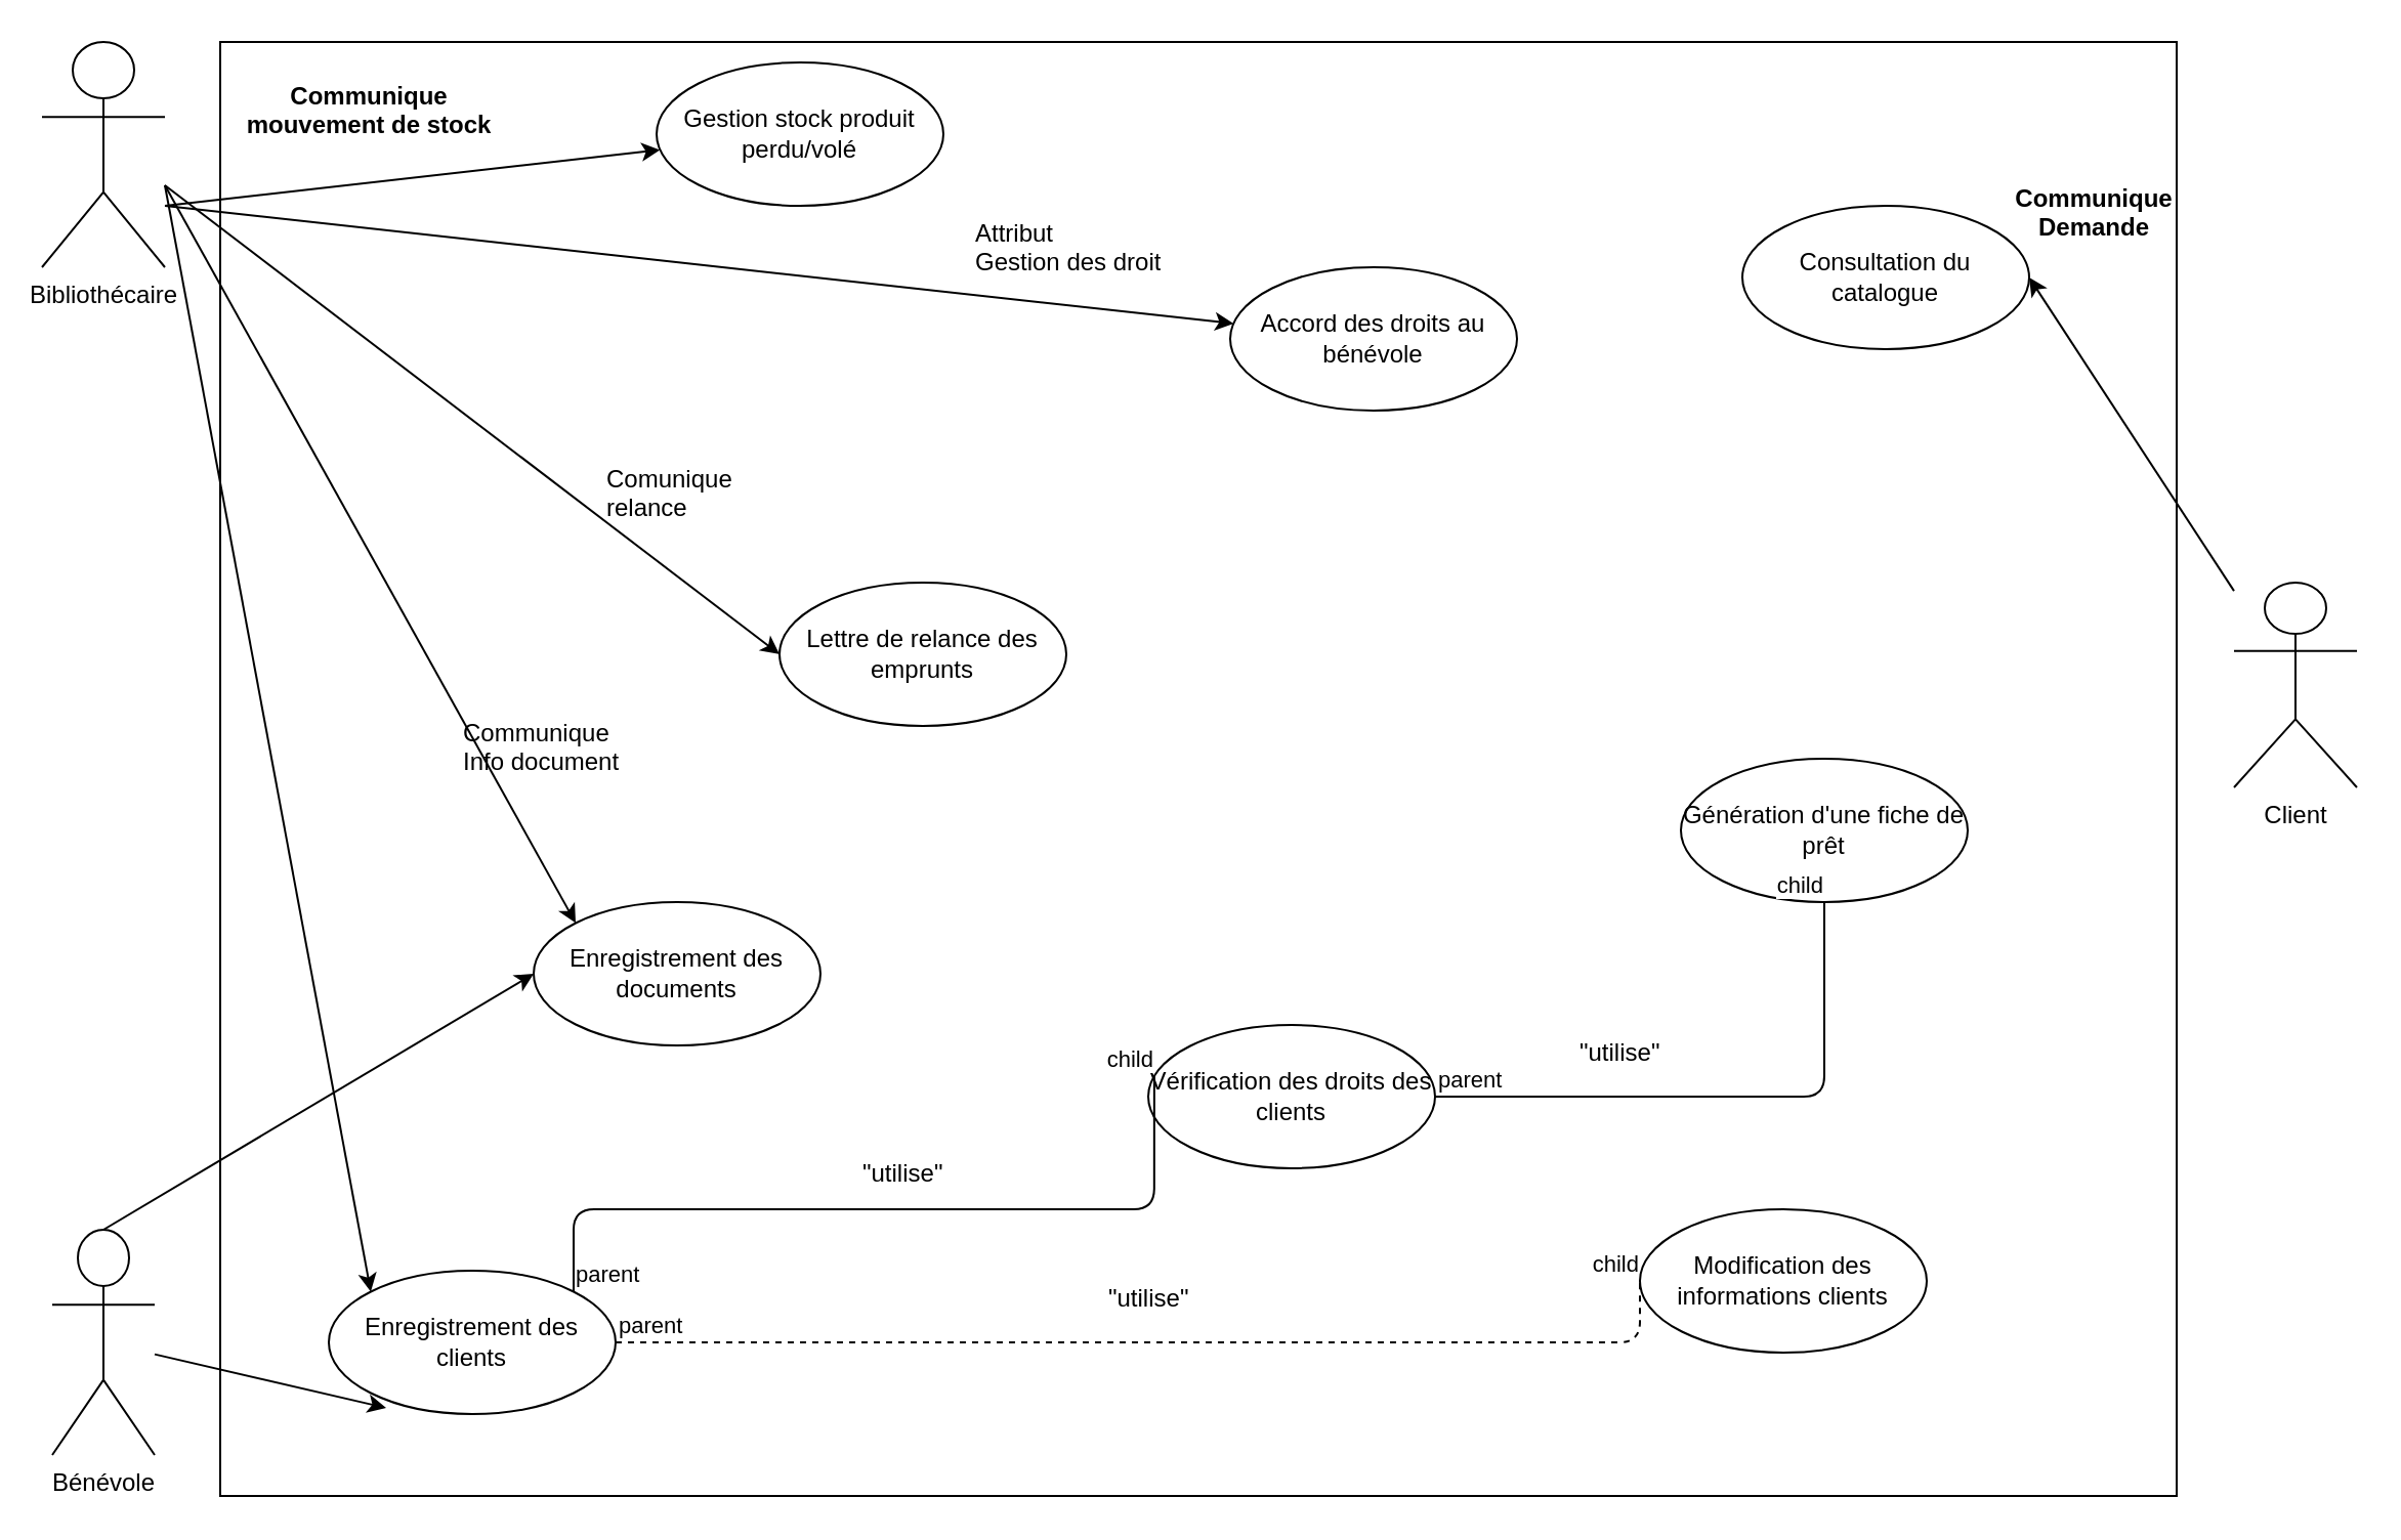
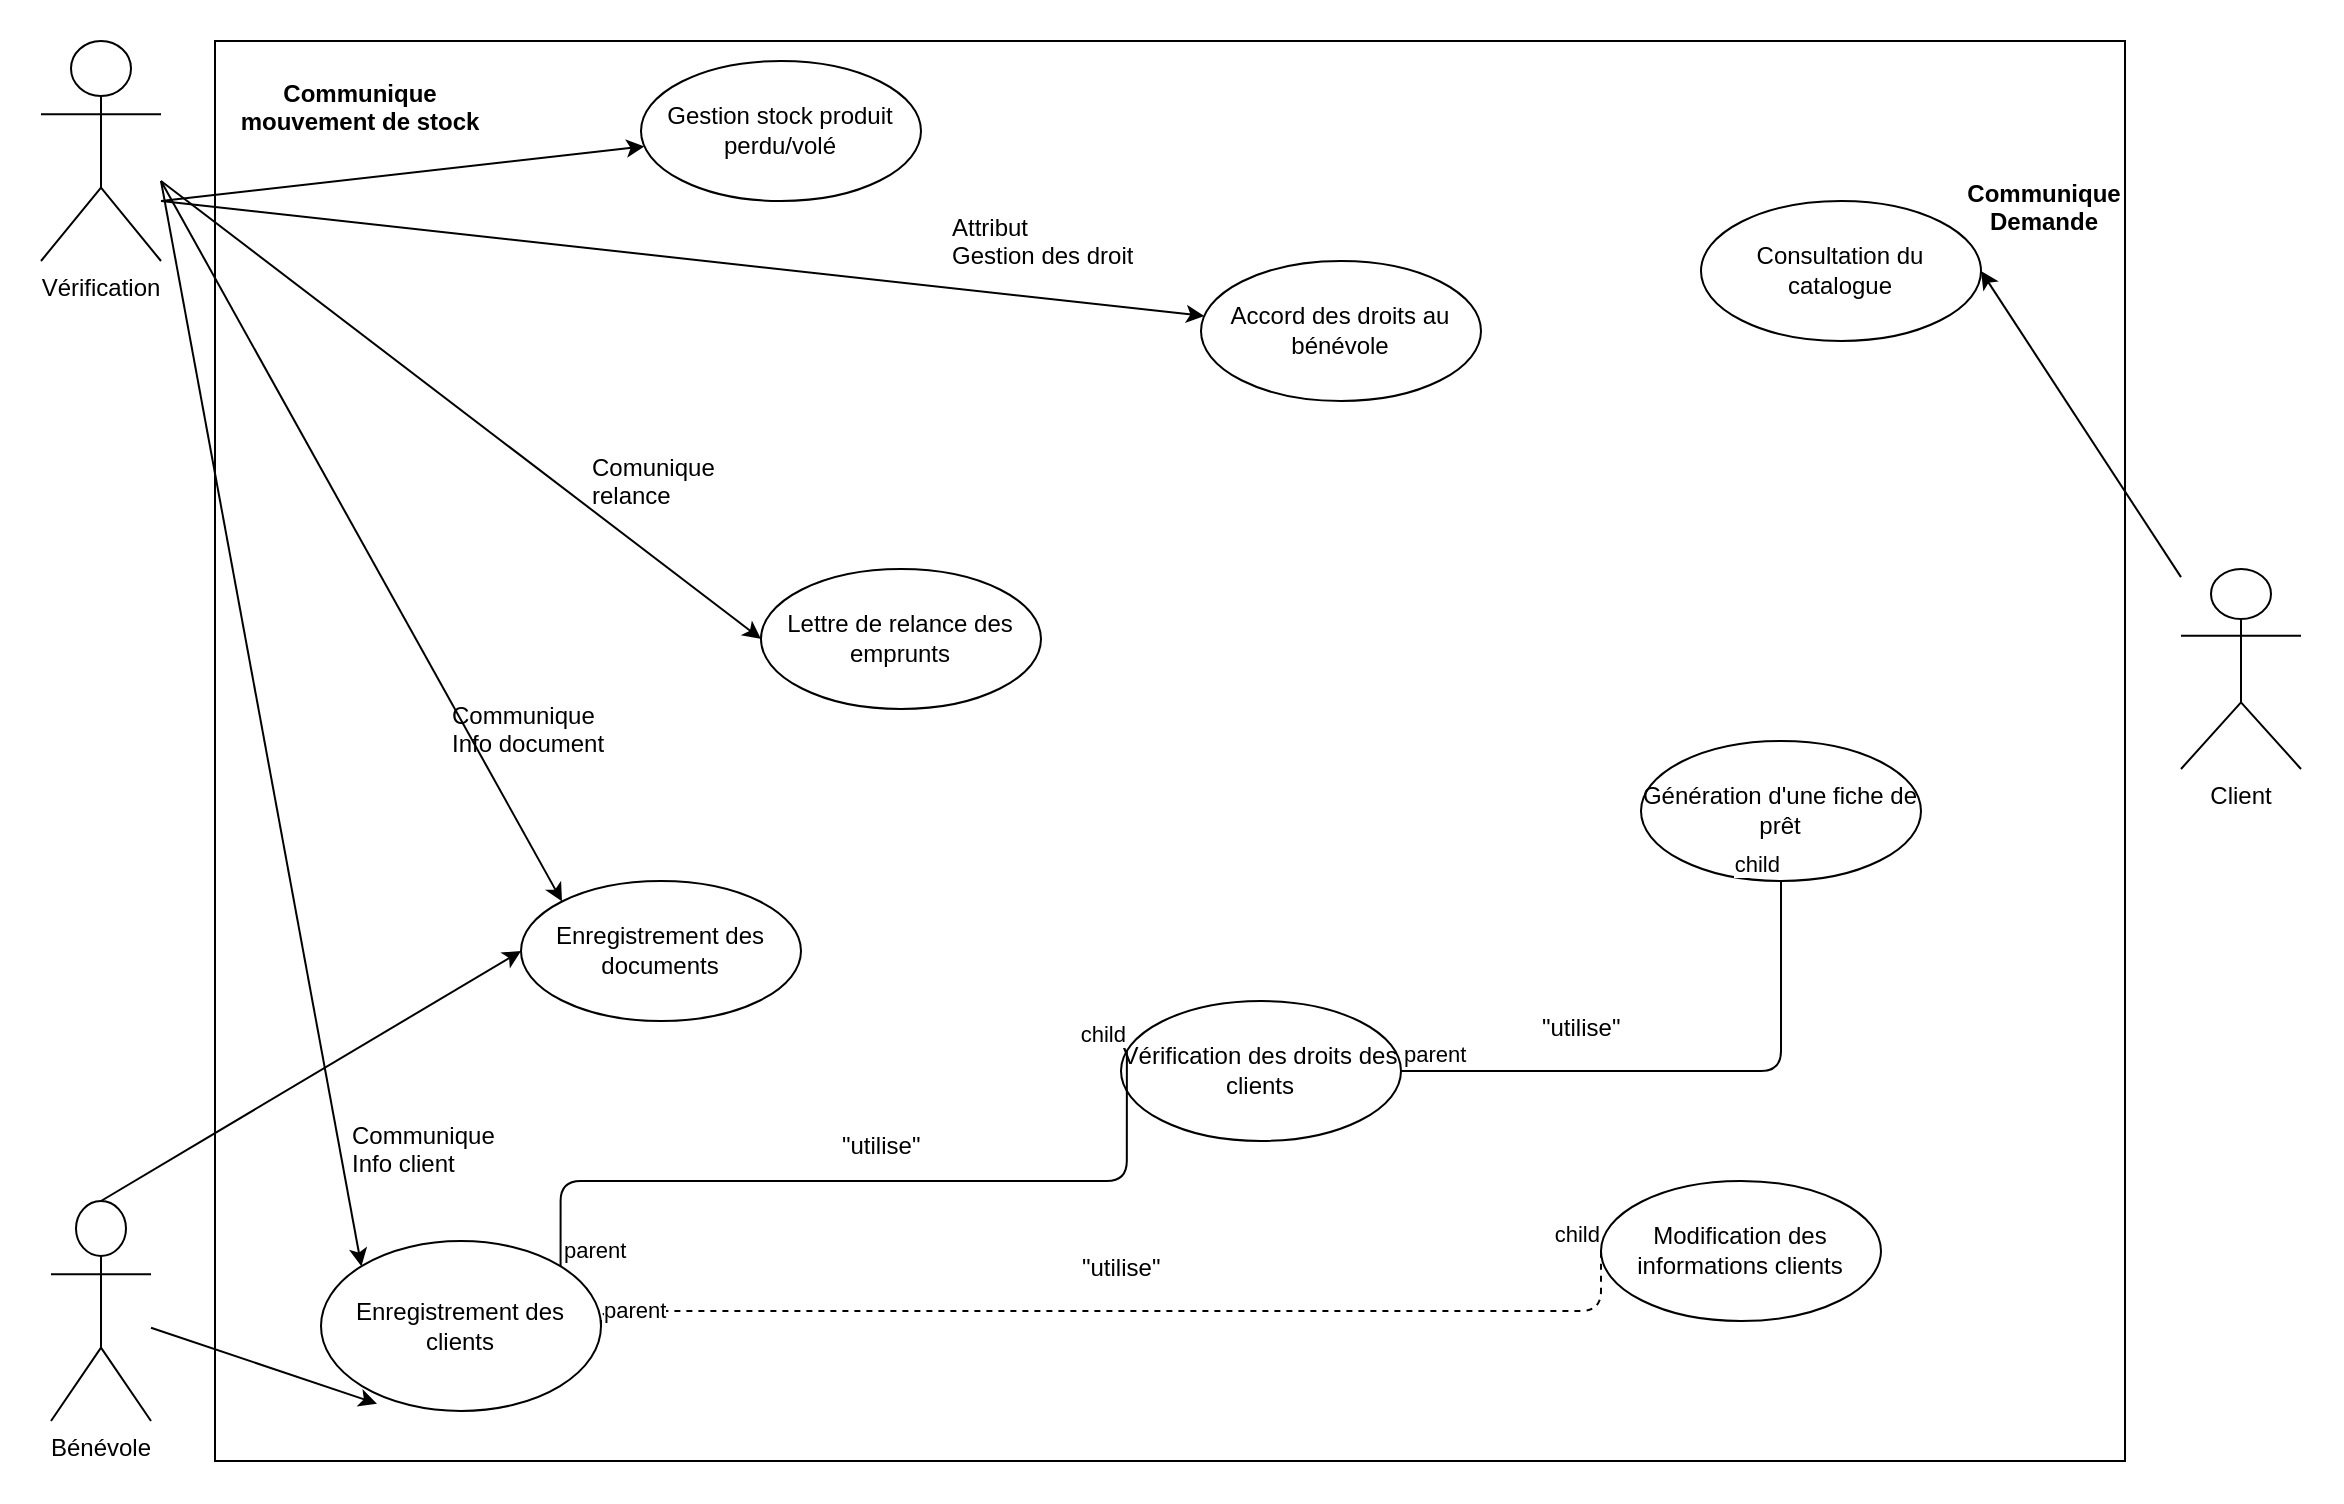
- <mxCell id="3" value="Bibliothécaire" style="shape=umlActor;verticalLabelPosition=bottom;verticalAlign=top;html=1;outlineConnect=0;" parent="1" vertex="1"><mxGeometry x="20" y="20" width="60" height="110" as="geometry" /></mxCell>
+ <mxCell id="3" value="Vérification" style="shape=umlActor;verticalLabelPosition=bottom;verticalAlign=top;html=1;outlineConnect=0;" parent="1" vertex="1"><mxGeometry x="20" y="20" width="60" height="110" as="geometry" /></mxCell>
+ <mxCell id="38" value="Communique&#10;Info client" style="text;strokeColor=none;fillColor=none;align=left;verticalAlign=top;spacingLeft=4;spacingRight=4;overflow=hidden;rotatable=0;points=[[0,0.5],[1,0.5]];portConstraint=eastwest;" parent="1" vertex="1"><mxGeometry x="170" y="554" width="100" height="36" as="geometry" /></mxCell>
- <mxCell id="8" value="Enregistrement des clients" style="ellipse;whiteSpace=wrap;html=1;" parent="1" vertex="1"><mxGeometry x="160" y="620" width="140" height="70" as="geometry" /></mxCell>
+ <mxCell id="8" value="Enregistrement des clients" style="ellipse;whiteSpace=wrap;html=1;" parent="1" vertex="1"><mxGeometry x="160" y="620" width="140" height="85" as="geometry" /></mxCell>
